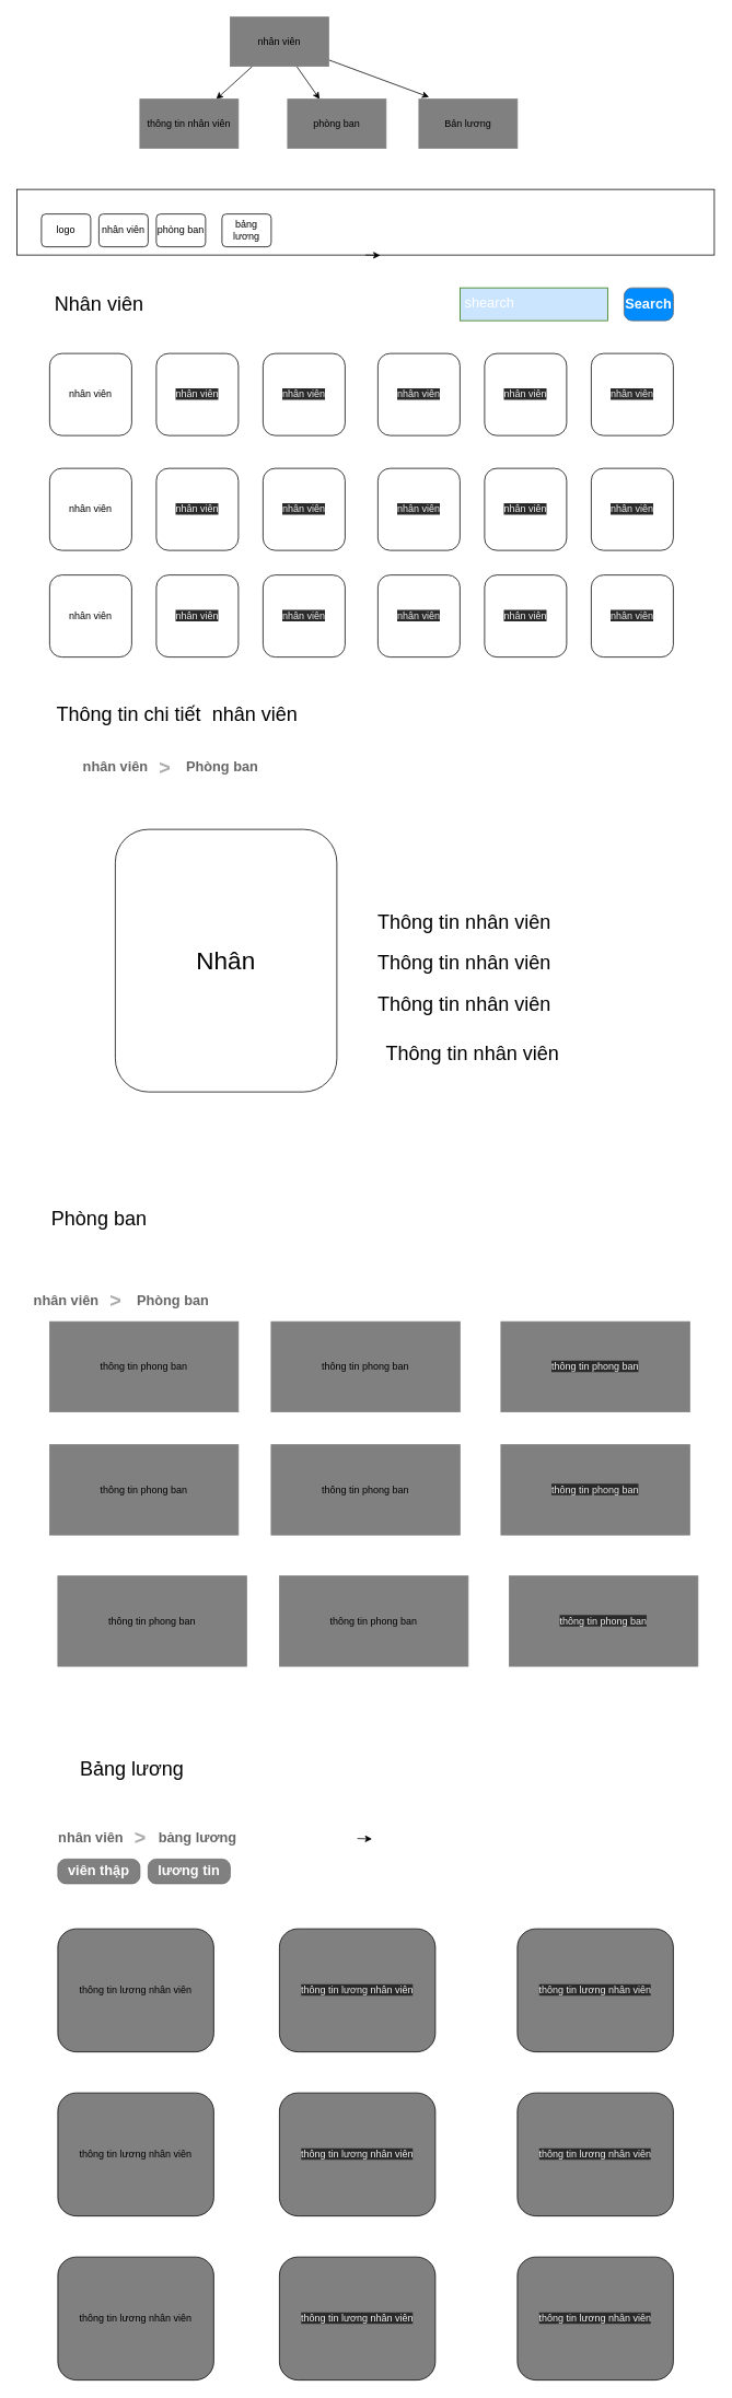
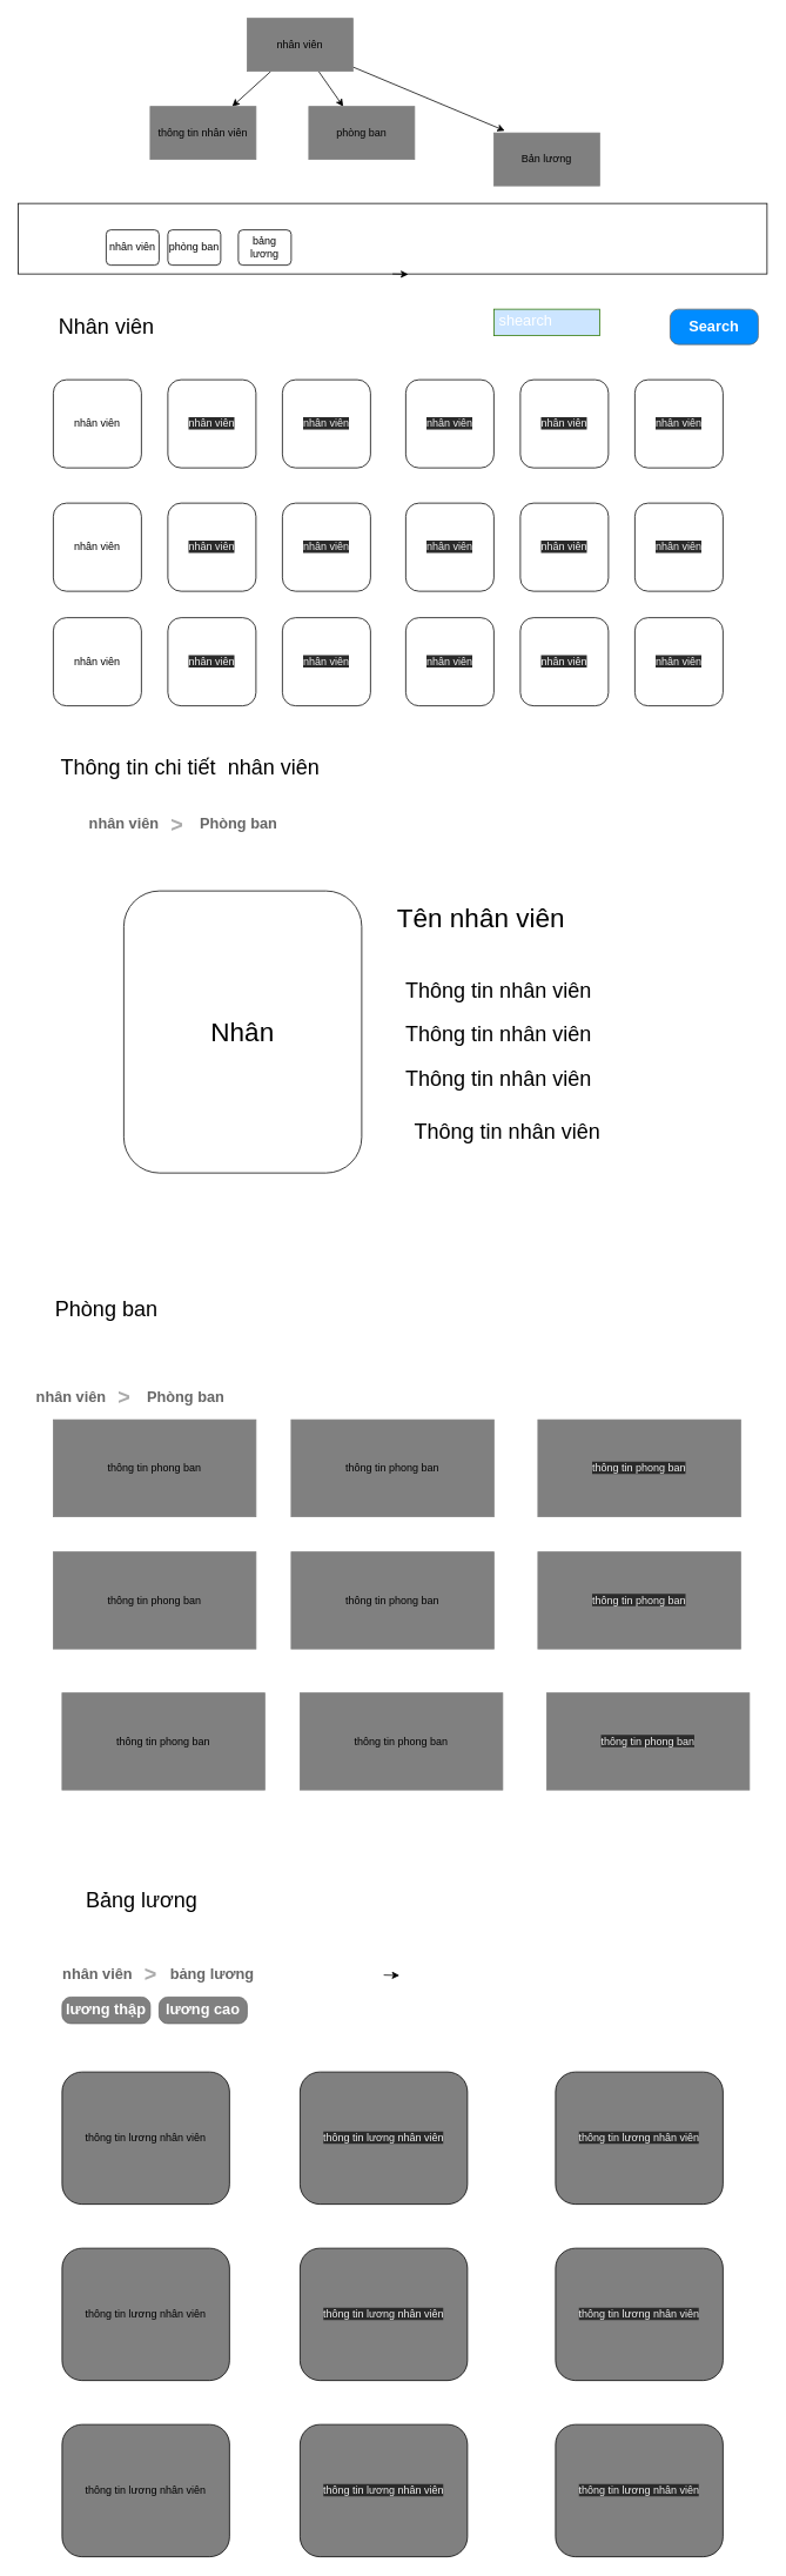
- <mxCell id="32" value="Bản lương" style="rounded=0;whiteSpace=wrap;html=1;strokeColor=#808080;fillColor=#808080;" parent="1" vertex="1"><mxGeometry x="510" y="120" width="120" height="60" as="geometry" /></mxCell>
+ <mxCell id="32" value="Bản lương" style="rounded=0;whiteSpace=wrap;html=1;strokeColor=#808080;fillColor=#808080;" parent="1" vertex="1"><mxGeometry x="560" y="150" width="120" height="60" as="geometry" /></mxCell>
- <mxCell id="3" value="logo" style="rounded=1;whiteSpace=wrap;html=1;arcSize=13;" parent="1" vertex="1"><mxGeometry x="50" y="260" width="60" height="40" as="geometry" /></mxCell>
- <mxCell id="25" value="shearch" style="strokeWidth=1;shadow=0;dashed=0;align=center;html=1;shape=mxgraph.mockup.text.textBox;align=left;fontSize=17;spacingLeft=4;spacingTop=-3;mainText=;fillColor=#CCE5FF;fontColor=#ffffff;strokeColor=#2D7600;" parent="1" vertex="1"><mxGeometry x="560" y="350" width="180" height="40" as="geometry" /></mxCell>
+ <mxCell id="25" value="shearch" style="strokeWidth=1;shadow=0;dashed=0;align=center;html=1;shape=mxgraph.mockup.text.textBox;align=left;fontSize=17;spacingLeft=4;spacingTop=-3;mainText=;fillColor=#CCE5FF;fontColor=#ffffff;strokeColor=#2D7600;" parent="1" vertex="1"><mxGeometry x="560" y="350" width="120" height="30" as="geometry" /></mxCell>
- <mxCell id="26" value="Search" style="strokeWidth=1;shadow=0;dashed=0;align=center;html=1;shape=mxgraph.mockup.buttons.button;strokeColor=#666666;fontColor=#ffffff;mainText=;buttonStyle=round;fontSize=17;fontStyle=1;fillColor=#008cff;whiteSpace=wrap;" parent="1" vertex="1"><mxGeometry x="760" y="350" width="60" height="40" as="geometry" /></mxCell>
+ <mxCell id="26" value="Search" style="strokeWidth=1;shadow=0;dashed=0;align=center;html=1;shape=mxgraph.mockup.buttons.button;strokeColor=#666666;fontColor=#ffffff;mainText=;buttonStyle=round;fontSize=17;fontStyle=1;fillColor=#008cff;whiteSpace=wrap;" parent="1" vertex="1"><mxGeometry x="760" y="350" width="100" height="40" as="geometry" /></mxCell>
+ <mxCell id="54" value="Tên nhân viên" style="text;html=1;align=center;verticalAlign=middle;resizable=0;points=[];autosize=1;strokeColor=none;fillColor=none;fontSize=30;" vertex="1" parent="1"><mxGeometry x="440" y="1020" width="210" height="40" as="geometry" /></mxCell>
- <mxCell id="36" value="viên thập" style="strokeWidth=1;shadow=0;dashed=0;align=center;html=1;shape=mxgraph.mockup.buttons.button;strokeColor=#666666;fontColor=#ffffff;mainText=;buttonStyle=round;fontSize=17;fontStyle=1;fillColor=#808080;whiteSpace=wrap;" parent="1" vertex="1"><mxGeometry x="70" y="2265" width="100" height="30" as="geometry" /></mxCell>
+ <mxCell id="36" value="lương thập" style="strokeWidth=1;shadow=0;dashed=0;align=center;html=1;shape=mxgraph.mockup.buttons.button;strokeColor=#666666;fontColor=#ffffff;mainText=;buttonStyle=round;fontSize=17;fontStyle=1;fillColor=#808080;whiteSpace=wrap;" parent="1" vertex="1"><mxGeometry x="70" y="2265" width="100" height="30" as="geometry" /></mxCell>
- <mxCell id="37" value="lương tin" style="strokeWidth=1;shadow=0;dashed=0;align=center;html=1;shape=mxgraph.mockup.buttons.button;strokeColor=#666666;fontColor=#ffffff;mainText=;buttonStyle=round;fontSize=17;fontStyle=1;fillColor=#808080;whiteSpace=wrap;" parent="1" vertex="1"><mxGeometry x="180" y="2265" width="100" height="30" as="geometry" /></mxCell>
+ <mxCell id="37" value="lương cao" style="strokeWidth=1;shadow=0;dashed=0;align=center;html=1;shape=mxgraph.mockup.buttons.button;strokeColor=#666666;fontColor=#ffffff;mainText=;buttonStyle=round;fontSize=17;fontStyle=1;fillColor=#808080;whiteSpace=wrap;" parent="1" vertex="1"><mxGeometry x="180" y="2265" width="100" height="30" as="geometry" /></mxCell>
